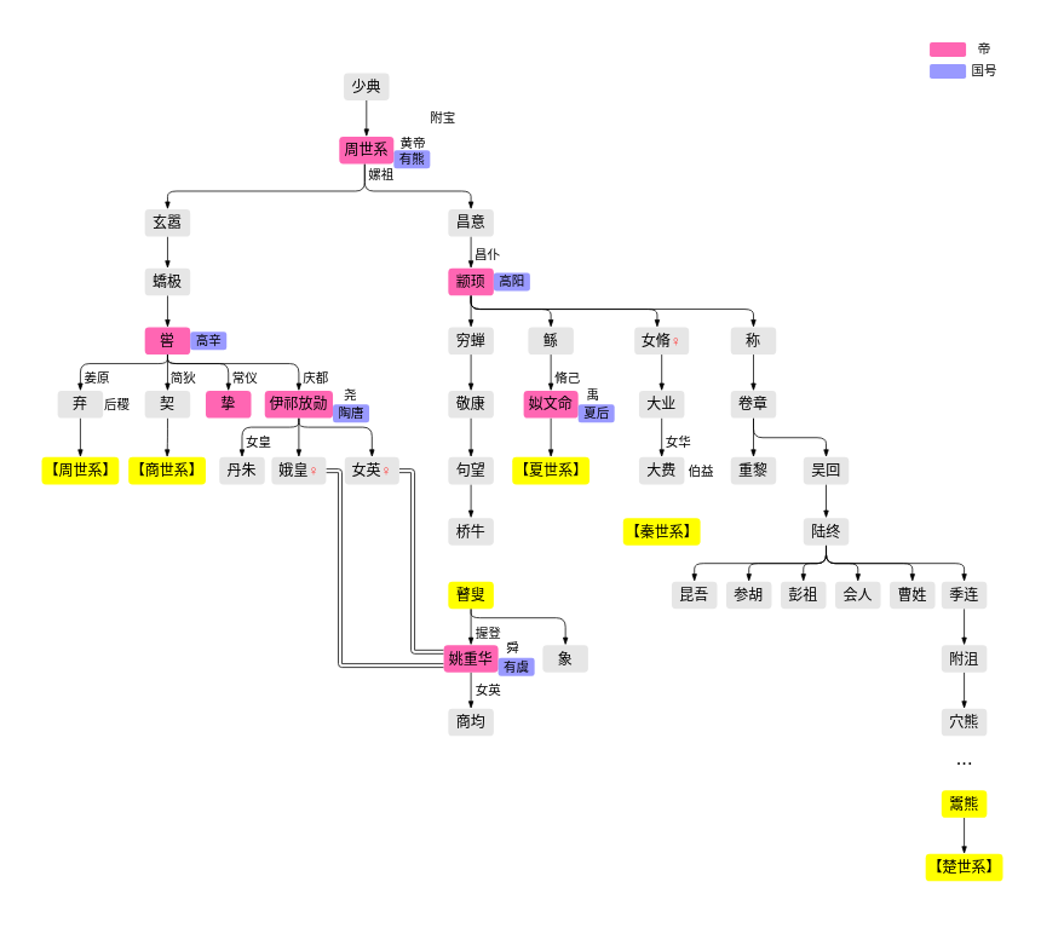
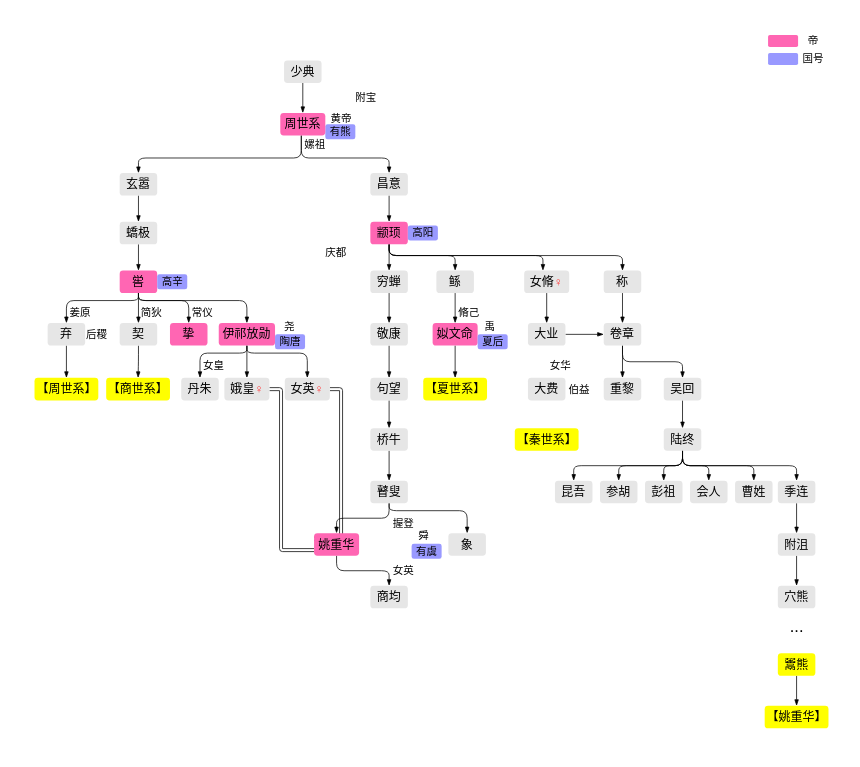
- <mxCell id="45" value="&lt;div style=&quot;font-size: 14px&quot;&gt;&lt;div style=&quot;font-size: 14px&quot;&gt;&lt;div style=&quot;font-size: 14px&quot;&gt;&lt;div style=&quot;font-size: 14px&quot;&gt;&lt;div style=&quot;font-size: 14px&quot;&gt;&lt;div style=&quot;font-size: 14px&quot;&gt;&lt;div&gt;昌仆&lt;/div&gt;&lt;/div&gt;&lt;/div&gt;&lt;/div&gt;&lt;/div&gt;&lt;/div&gt;&lt;/div&gt;" style="text;html=1;align=center;verticalAlign=middle;resizable=0;points=[];autosize=1;strokeColor=none;fillColor=none;fontSize=14;fontColor=#000000;" parent="2" vertex="1"><mxGeometry x="496" y="250" width="40" height="20" as="geometry" /></mxCell>
- <mxCell id="12" value="&lt;div style=&quot;font-size: 14px;&quot;&gt;&lt;div style=&quot;font-size: 14px;&quot;&gt;&lt;div style=&quot;font-size: 14px;&quot;&gt;&lt;div style=&quot;font-size: 14px;&quot;&gt;&lt;div style=&quot;font-size: 14px;&quot;&gt;&lt;div style=&quot;font-size: 14px;&quot;&gt;庆都&lt;/div&gt;&lt;/div&gt;&lt;/div&gt;&lt;/div&gt;&lt;/div&gt;&lt;/div&gt;" style="text;html=1;align=center;verticalAlign=middle;resizable=0;points=[];autosize=1;strokeColor=none;fillColor=none;fontSize=14;fontColor=#000000;" parent="2" vertex="1"><mxGeometry x="307" y="386" width="40" height="20" as="geometry" /></mxCell>
+ <mxCell id="12" value="&lt;div style=&quot;font-size: 14px;&quot;&gt;&lt;div style=&quot;font-size: 14px;&quot;&gt;&lt;div style=&quot;font-size: 14px;&quot;&gt;&lt;div style=&quot;font-size: 14px;&quot;&gt;&lt;div style=&quot;font-size: 14px;&quot;&gt;&lt;div style=&quot;font-size: 14px;&quot;&gt;庆都&lt;/div&gt;&lt;/div&gt;&lt;/div&gt;&lt;/div&gt;&lt;/div&gt;&lt;/div&gt;" style="text;html=1;align=center;verticalAlign=middle;resizable=0;points=[];autosize=1;strokeColor=none;fillColor=none;fontSize=14;fontColor=#000000;" parent="2" vertex="1"><mxGeometry x="407" y="306" width="40" height="20" as="geometry" /></mxCell>
- <mxCell id="88" style="edgeStyle=orthogonalEdgeStyle;html=1;entryX=0.5;entryY=0;entryDx=0;entryDy=0;fontSize=16;fontColor=#000000;endArrow=blockThin;endFill=1;strokeColor=#000000;strokeWidth=1;" parent="1" source="89" target="90" edge="1"><mxGeometry relative="1" as="geometry" /></mxCell>
+ <mxCell id="88" style="edgeStyle=orthogonalEdgeStyle;html=1;fontSize=16;fontColor=#000000;endArrow=blockThin;endFill=1;strokeColor=#000000;strokeWidth=1;" parent="1" source="89" target="98" edge="1"><mxGeometry relative="1" as="geometry" /></mxCell>
+ <mxCell id="24" style="edgeStyle=orthogonalEdgeStyle;html=1;exitX=0.5;exitY=1;exitDx=0;exitDy=0;entryX=0.5;entryY=0;entryDx=0;entryDy=0;fontSize=16;fontColor=#000000;endArrow=blockThin;endFill=1;strokeColor=#000000;strokeWidth=1;" parent="2" source="25" target="28" edge="1"><mxGeometry relative="1" as="geometry" /></mxCell>
- <mxCell id="28" value="&lt;div style=&quot;font-size: 16px&quot;&gt;&lt;div style=&quot;font-size: 16px&quot;&gt;&lt;span style=&quot;font-size: 16px&quot;&gt;瞽叟&lt;/span&gt;&lt;/div&gt;&lt;/div&gt;" style="rounded=1;whiteSpace=wrap;html=1;fillColor=#ffff00;fontColor=#000000;fontSize=16;strokeColor=none;strokeWidth=2;" parent="2" vertex="1"><mxGeometry x="473" y="620" width="50" height="30" as="geometry" /></mxCell>
+ <mxCell id="28" value="&lt;div style=&quot;font-size: 16px&quot;&gt;&lt;div style=&quot;font-size: 16px&quot;&gt;&lt;span style=&quot;font-size: 16px&quot;&gt;瞽叟&lt;/span&gt;&lt;/div&gt;&lt;/div&gt;" style="rounded=1;whiteSpace=wrap;html=1;fillColor=#E6E6E6;fontColor=#000000;fontSize=16;strokeColor=none;strokeWidth=2;" parent="2" vertex="1"><mxGeometry x="473" y="620" width="50" height="30" as="geometry" /></mxCell>
- <mxCell id="30" value="&lt;div style=&quot;font-size: 16px;&quot;&gt;&lt;div style=&quot;font-size: 16px;&quot;&gt;&lt;div style=&quot;font-size: 16px;&quot;&gt;&lt;div style=&quot;font-size: 16px;&quot;&gt;&lt;span style=&quot;font-size: 16px;&quot;&gt;姚重华&lt;/span&gt;&lt;/div&gt;&lt;div style=&quot;font-size: 16px;&quot;&gt;&lt;/div&gt;&lt;/div&gt;&lt;/div&gt;&lt;/div&gt;" style="rounded=1;whiteSpace=wrap;html=1;fillColor=#FF66B3;fontColor=#000000;fontSize=16;strokeColor=none;strokeWidth=2;" parent="2" vertex="1"><mxGeometry x="468" y="690" width="60" height="30" as="geometry" /></mxCell>
+ <mxCell id="30" value="&lt;div style=&quot;font-size: 16px;&quot;&gt;&lt;div style=&quot;font-size: 16px;&quot;&gt;&lt;div style=&quot;font-size: 16px;&quot;&gt;&lt;div style=&quot;font-size: 16px;&quot;&gt;&lt;span style=&quot;font-size: 16px;&quot;&gt;姚重华&lt;/span&gt;&lt;/div&gt;&lt;div style=&quot;font-size: 16px;&quot;&gt;&lt;/div&gt;&lt;/div&gt;&lt;/div&gt;&lt;/div&gt;" style="rounded=1;whiteSpace=wrap;html=1;fillColor=#FF66B3;fontColor=#000000;fontSize=16;strokeColor=none;strokeWidth=2;" parent="2" vertex="1"><mxGeometry x="398" y="690" width="60" height="30" as="geometry" /></mxCell>
- <mxCell id="122" value="&lt;div style=&quot;font-size: 16px&quot;&gt;&lt;div style=&quot;font-size: 16px&quot;&gt;&lt;div style=&quot;font-size: 16px&quot;&gt;&lt;div style=&quot;font-size: 16px&quot;&gt;【楚世系】&lt;/div&gt;&lt;/div&gt;&lt;/div&gt;&lt;/div&gt;" style="rounded=1;whiteSpace=wrap;html=1;fillColor=#FFFF00;fontColor=#000000;fontSize=16;strokeColor=none;strokeWidth=2;" parent="1" vertex="1"><mxGeometry x="1018.5" y="940" width="85" height="30" as="geometry" /></mxCell>
+ <mxCell id="122" value="&lt;div style=&quot;font-size: 16px&quot;&gt;&lt;div style=&quot;font-size: 16px&quot;&gt;&lt;div style=&quot;font-size: 16px&quot;&gt;&lt;div style=&quot;font-size: 16px&quot;&gt;【姚重华】&lt;/div&gt;&lt;/div&gt;&lt;/div&gt;&lt;/div&gt;" style="rounded=1;whiteSpace=wrap;html=1;fillColor=#FFFF00;fontColor=#000000;fontSize=16;strokeColor=none;strokeWidth=2;" parent="1" vertex="1"><mxGeometry x="1018.5" y="940" width="85" height="30" as="geometry" /></mxCell>
